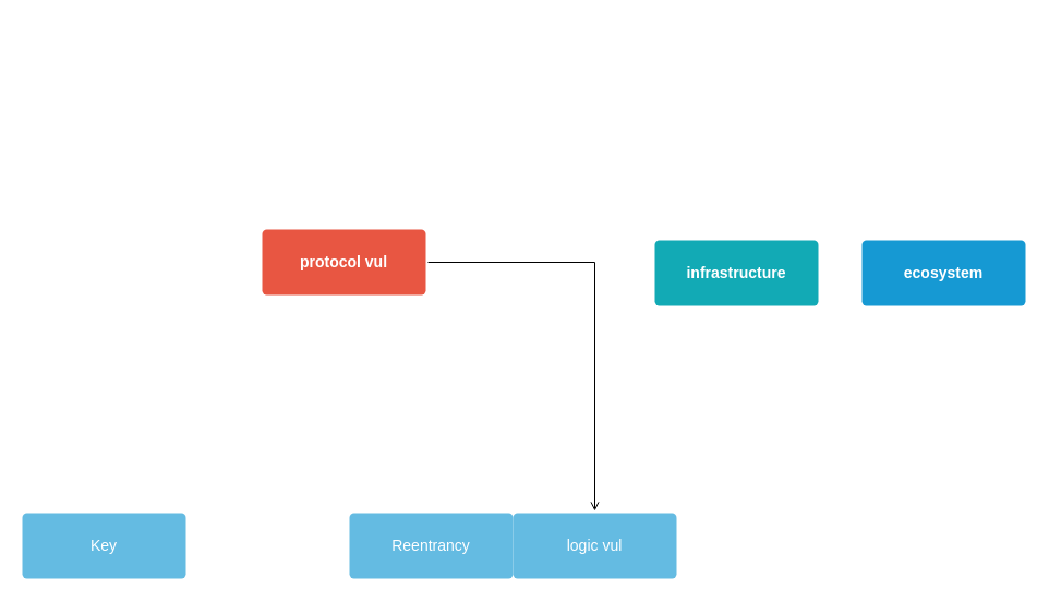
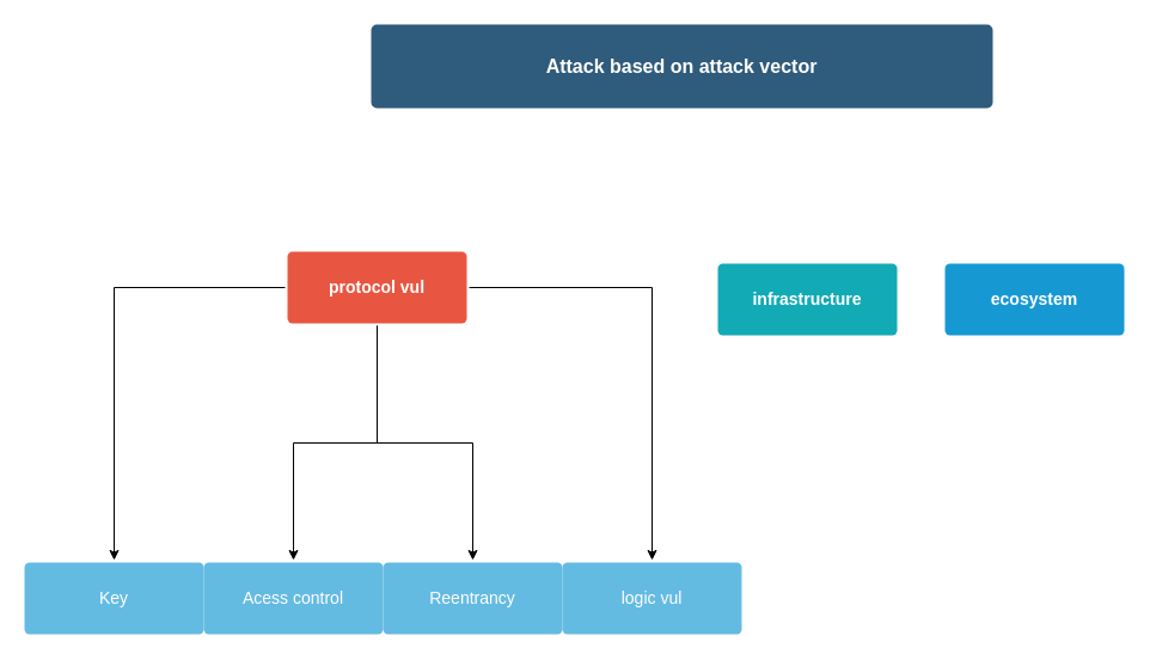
+ <mxCell id="2" value="Attack based on attack vector" style="rounded=1;whiteSpace=wrap;html=1;shadow=0;labelBackgroundColor=none;strokeColor=none;strokeWidth=3;fillColor=#2F5B7C;fontFamily=Helvetica;fontSize=16;fontColor=#FFFFFF;align=center;fontStyle=1;spacing=5;arcSize=7;perimeterSpacing=2;" parent="1" vertex="1"><mxGeometry x="310" y="20" width="520" height="70" as="geometry" /></mxCell>
+ <mxCell id="3" style="edgeStyle=orthogonalEdgeStyle;rounded=0;orthogonalLoop=1;jettySize=auto;html=1;entryX=0.5;entryY=0;entryDx=0;entryDy=0;" edge="1" parent="1" source="7" target="11"><mxGeometry relative="1" as="geometry" /></mxCell>
+ <mxCell id="5" style="edgeStyle=orthogonalEdgeStyle;rounded=0;orthogonalLoop=1;jettySize=auto;html=1;entryX=0.5;entryY=0;entryDx=0;entryDy=0;" edge="1" parent="1" source="7" target="10"><mxGeometry relative="1" as="geometry" /></mxCell>
+ <mxCell id="4" style="edgeStyle=orthogonalEdgeStyle;rounded=0;orthogonalLoop=1;jettySize=auto;html=1;entryX=0.5;entryY=0;entryDx=0;entryDy=0;" edge="1" parent="1" source="7" target="9"><mxGeometry relative="1" as="geometry" /></mxCell>
- <mxCell id="6" style="edgeStyle=orthogonalEdgeStyle;rounded=0;orthogonalLoop=1;jettySize=auto;html=1;entryX=0.5;entryY=0;entryDx=0;entryDy=0;endArrow=open;" edge="1" parent="1" source="7" target="13"><mxGeometry relative="1" as="geometry" /></mxCell>
+ <mxCell id="6" style="edgeStyle=orthogonalEdgeStyle;rounded=0;orthogonalLoop=1;jettySize=auto;html=1;entryX=0.5;entryY=0;entryDx=0;entryDy=0;" edge="1" parent="1" source="7" target="13"><mxGeometry relative="1" as="geometry" /></mxCell>
+ <mxCell id="9" value="Acess control" style="rounded=1;whiteSpace=wrap;html=1;shadow=0;labelBackgroundColor=none;strokeColor=none;strokeWidth=3;fillColor=#64bbe2;fontFamily=Helvetica;fontSize=14;fontColor=#FFFFFF;align=center;spacing=5;arcSize=7;perimeterSpacing=2;" parent="1" vertex="1"><mxGeometry x="170" y="470" width="150" height="60" as="geometry" /></mxCell>
